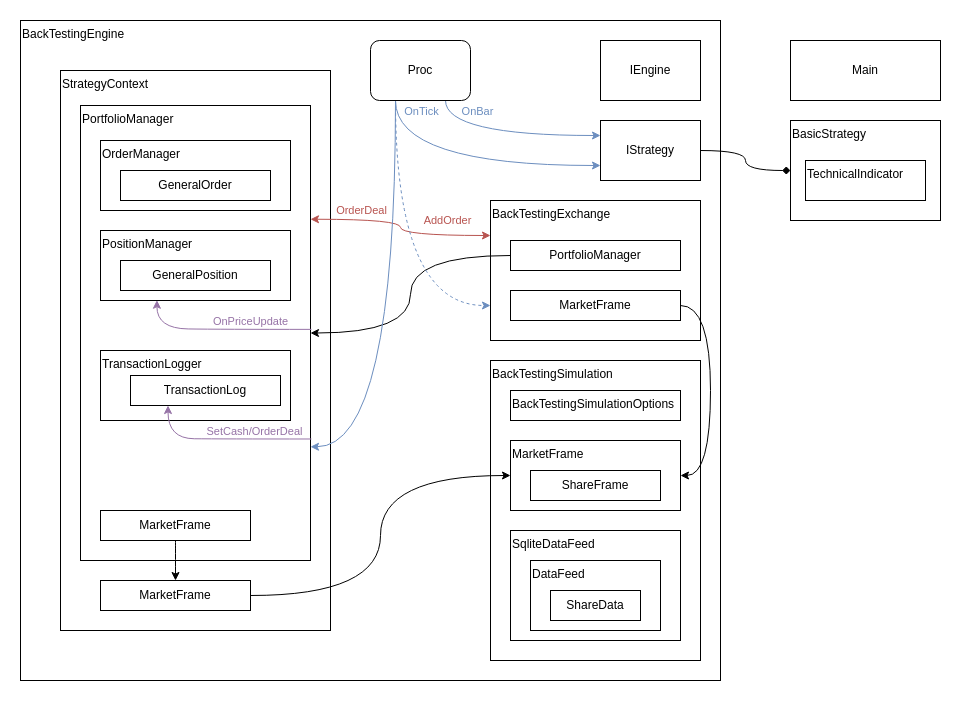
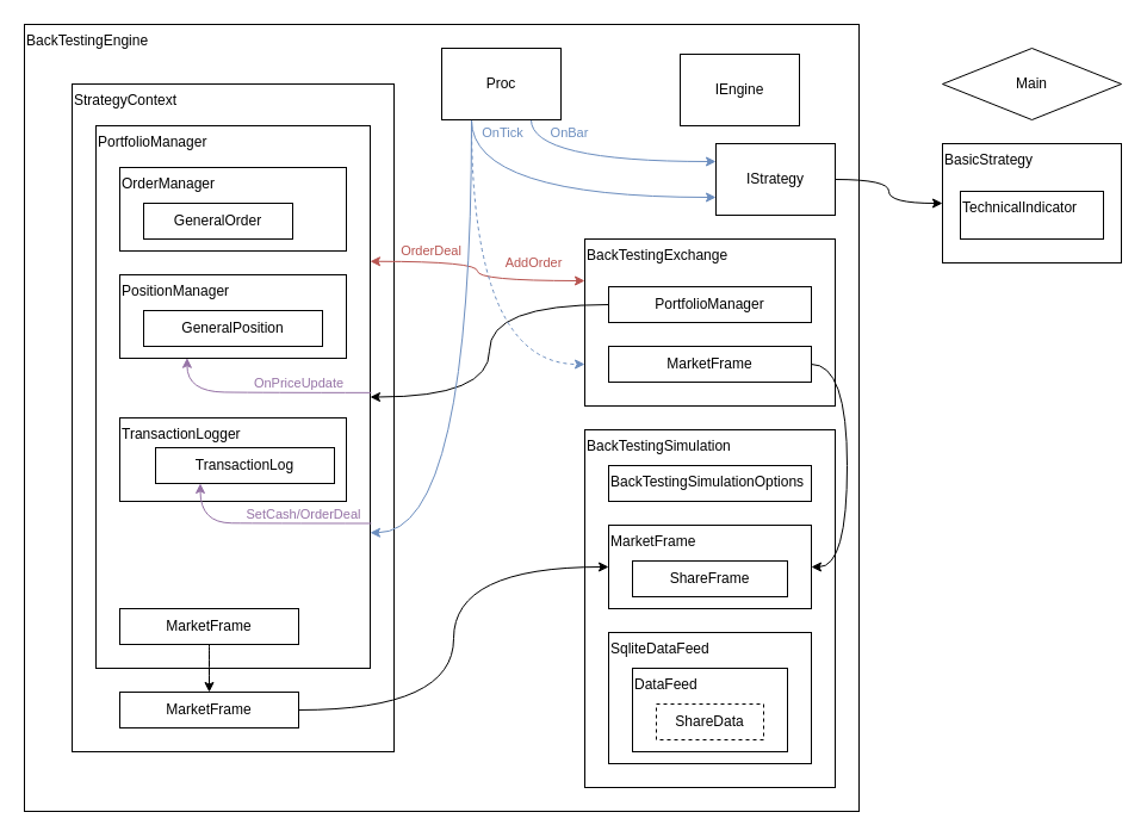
- <mxCell id="36" value="Proc" style="whiteSpace=wrap;html=1;fillColor=none;align=center;verticalAlign=middle;rounded=1;" parent="1" vertex="1"><mxGeometry x="370" y="40" width="100" height="60" as="geometry" /></mxCell>
+ <mxCell id="36" value="Proc" style="rounded=0;whiteSpace=wrap;html=1;fillColor=none;align=center;verticalAlign=middle;" parent="1" vertex="1"><mxGeometry x="370" y="40" width="100" height="60" as="geometry" /></mxCell>
- <mxCell id="4" value="IEngine" style="rounded=0;whiteSpace=wrap;html=1;fillColor=none;align=center;verticalAlign=middle;" parent="1" vertex="1"><mxGeometry x="600" y="40" width="100" height="60" as="geometry" /></mxCell>
+ <mxCell id="4" value="IEngine" style="rounded=0;whiteSpace=wrap;html=1;fillColor=none;align=center;verticalAlign=middle;" parent="1" vertex="1"><mxGeometry x="570" y="45" width="100" height="60" as="geometry" /></mxCell>
- <mxCell id="28" value="Main" style="rounded=0;whiteSpace=wrap;html=1;fillColor=none;align=center;verticalAlign=middle;" parent="1" vertex="1"><mxGeometry x="790" y="40" width="150" height="60" as="geometry" /></mxCell>
+ <mxCell id="28" value="Main" style="rhombus;whiteSpace=wrap;html=1;fillColor=none;align=center;verticalAlign=middle;" parent="1" vertex="1"><mxGeometry x="790" y="40" width="150" height="60" as="geometry" /></mxCell>
- <mxCell id="7" style="edgeStyle=orthogonalEdgeStyle;rounded=0;orthogonalLoop=1;jettySize=auto;html=1;exitX=1;exitY=0.5;exitDx=0;exitDy=0;entryX=0;entryY=0.5;entryDx=0;entryDy=0;curved=1;endArrow=diamond;" parent="1" source="8" target="2" edge="1"><mxGeometry relative="1" as="geometry" /></mxCell>
+ <mxCell id="7" style="edgeStyle=orthogonalEdgeStyle;rounded=0;orthogonalLoop=1;jettySize=auto;html=1;exitX=1;exitY=0.5;exitDx=0;exitDy=0;entryX=0;entryY=0.5;entryDx=0;entryDy=0;curved=1;" parent="1" source="8" target="2" edge="1"><mxGeometry relative="1" as="geometry" /></mxCell>
- <mxCell id="21" value="GeneralOrder" style="rounded=0;whiteSpace=wrap;html=1;fillColor=none;align=center;verticalAlign=middle;" parent="1" vertex="1"><mxGeometry x="120" y="170" width="150" height="30" as="geometry" /></mxCell>
+ <mxCell id="21" value="GeneralOrder" style="rounded=0;whiteSpace=wrap;html=1;fillColor=none;align=center;verticalAlign=middle;" parent="1" vertex="1"><mxGeometry x="120" y="170" width="125" height="30" as="geometry" /></mxCell>
- <mxCell id="41" value="ShareData" style="rounded=0;whiteSpace=wrap;html=1;fillColor=none;align=center;verticalAlign=middle;" parent="1" vertex="1"><mxGeometry x="550" y="590" width="90" height="30" as="geometry" /></mxCell>
+ <mxCell id="41" value="ShareData" style="rounded=0;whiteSpace=wrap;html=1;fillColor=none;align=center;verticalAlign=middle;dashed=1;" parent="1" vertex="1"><mxGeometry x="550" y="590" width="90" height="30" as="geometry" /></mxCell>
